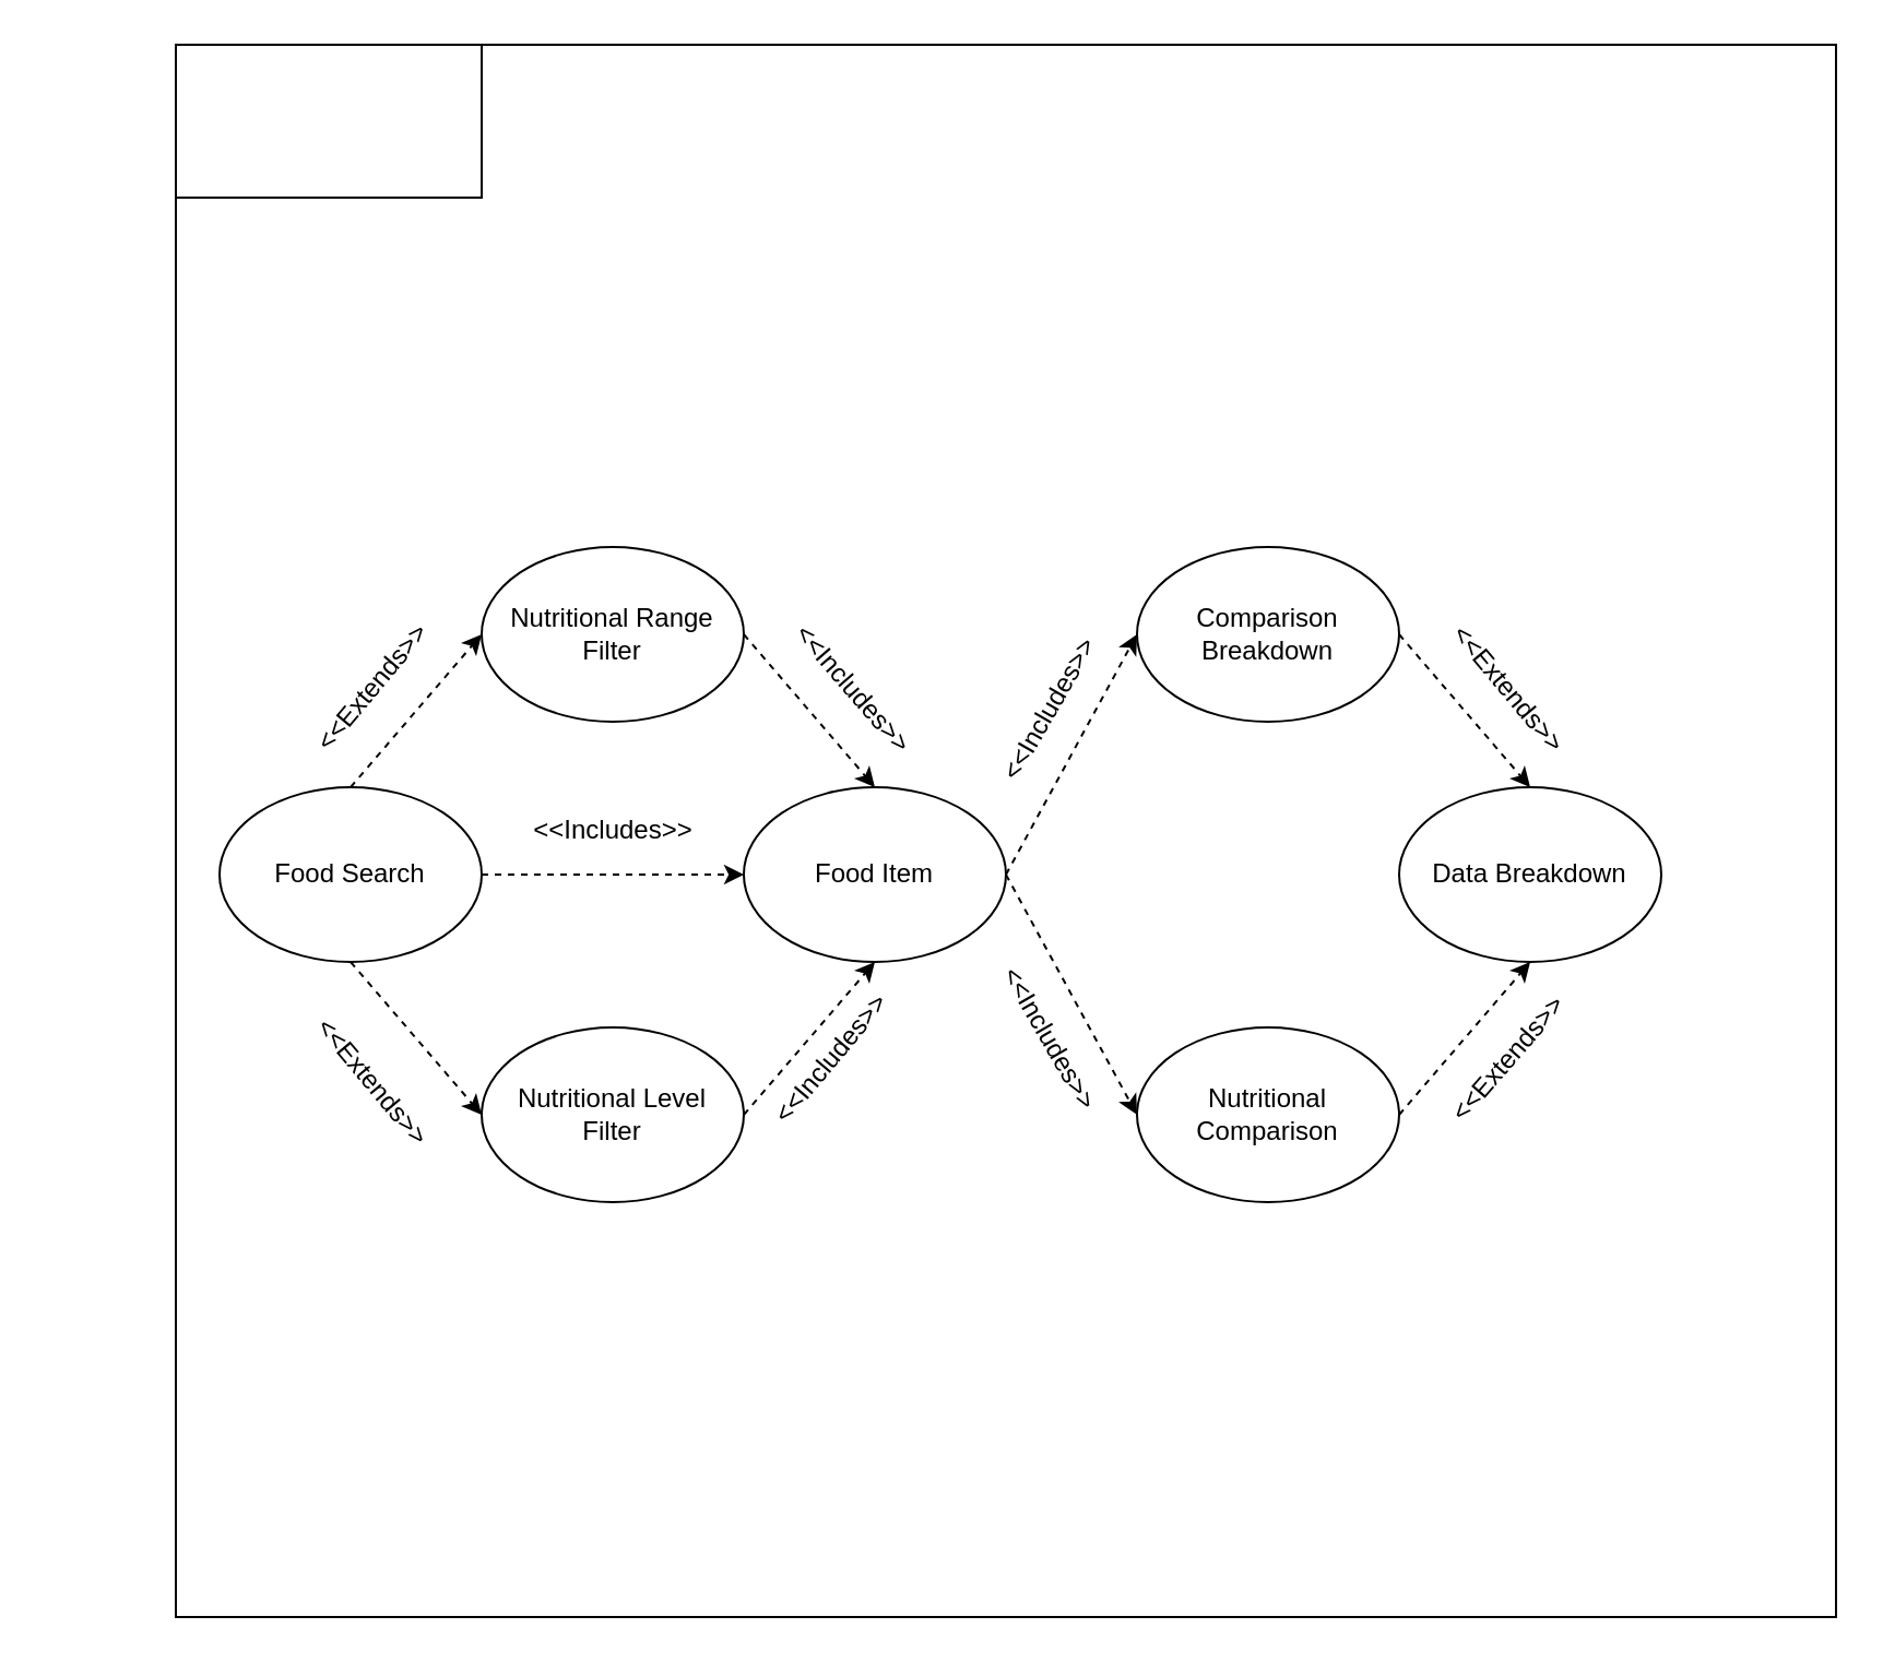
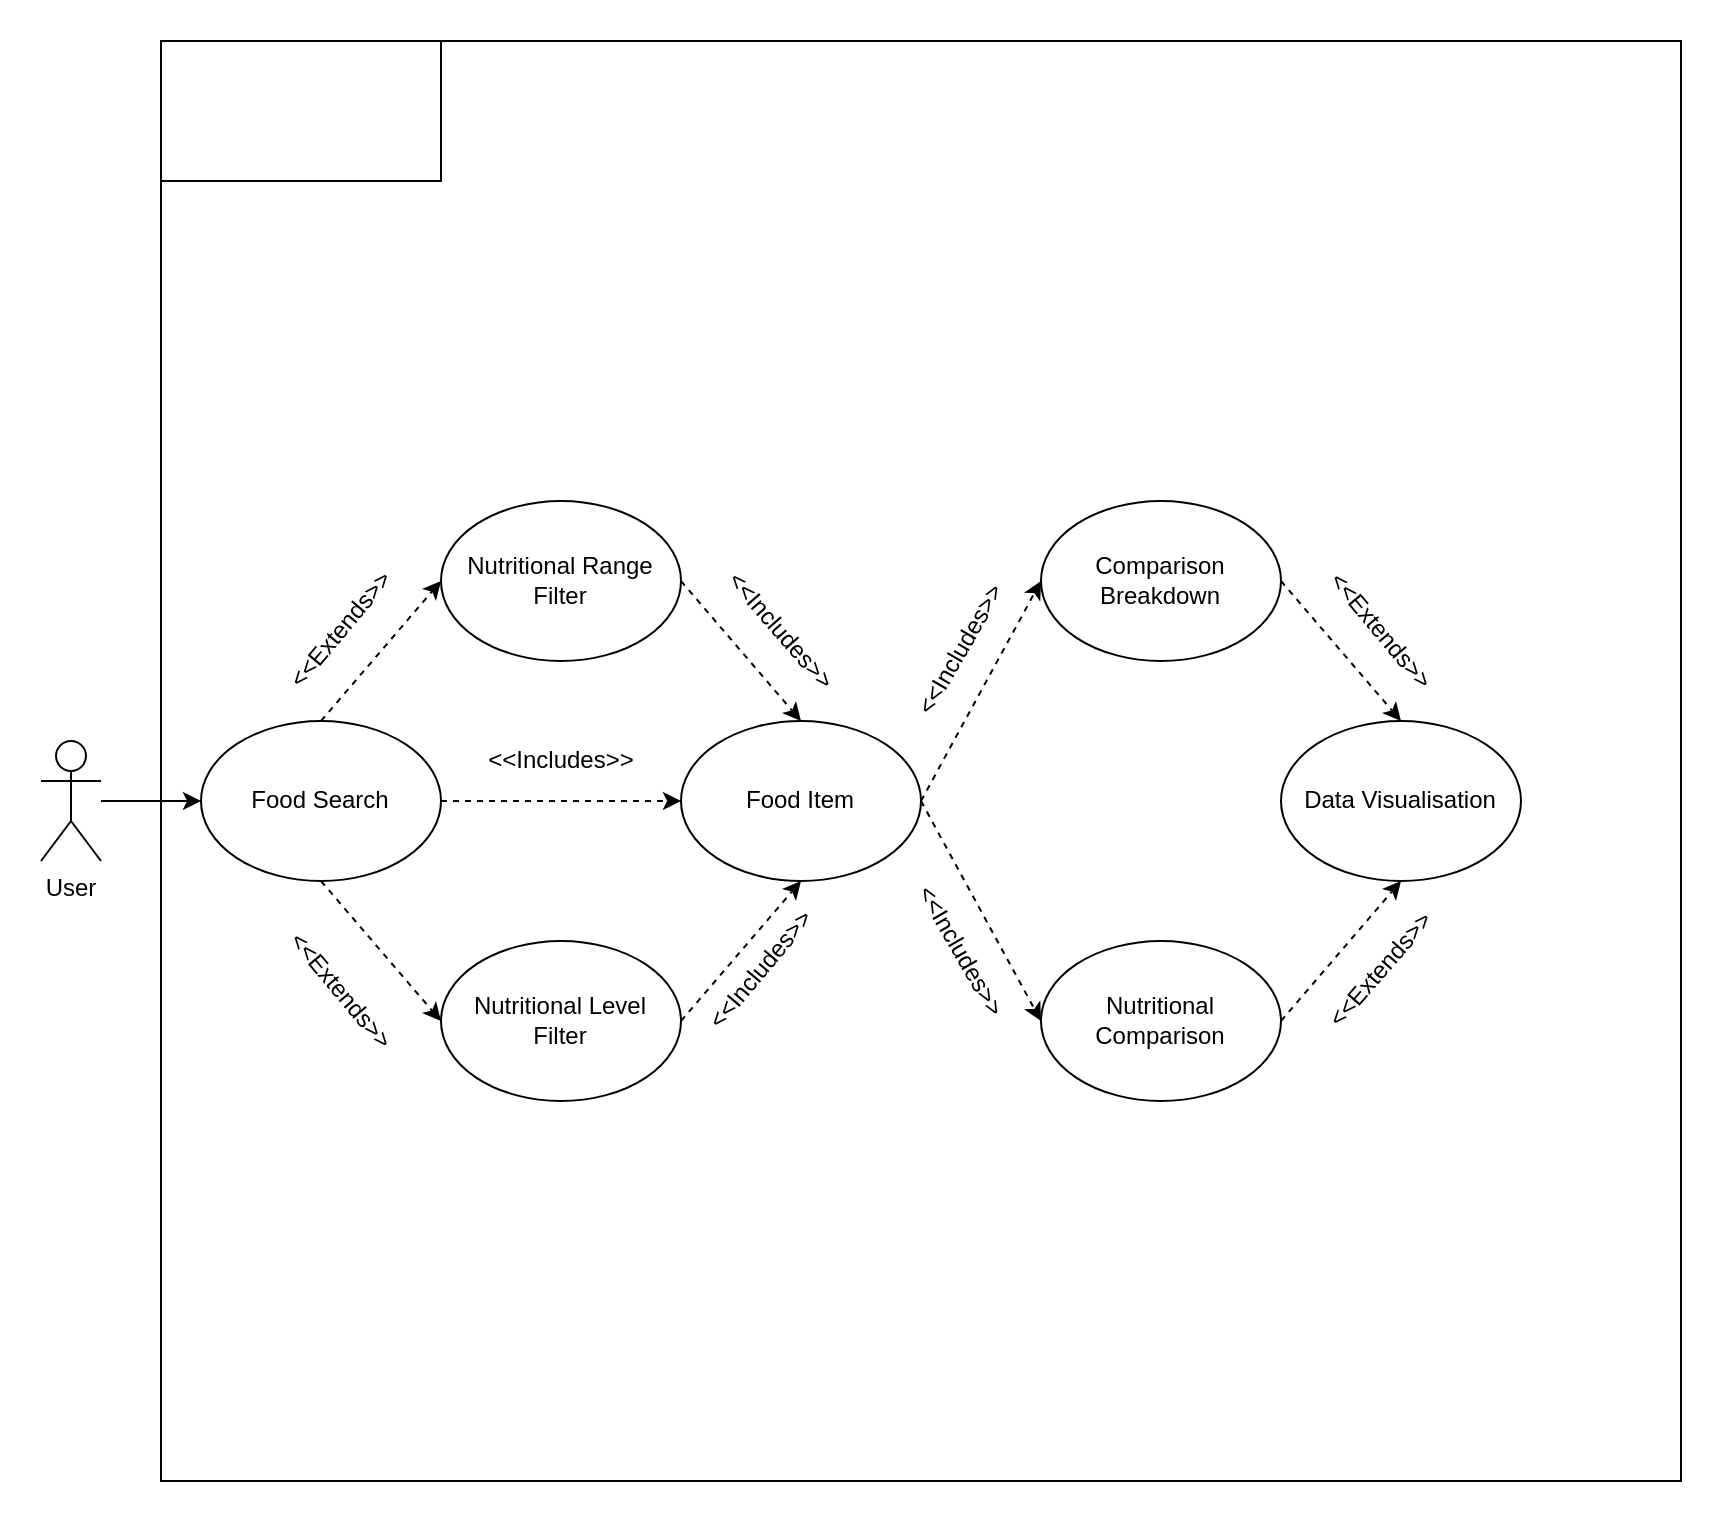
+ <mxCell id="3" value="&lt;div&gt;User&lt;/div&gt;&lt;div&gt;&lt;br&gt;&lt;/div&gt;" style="shape=umlActor;verticalLabelPosition=bottom;verticalAlign=top;html=1;outlineConnect=0;" vertex="1" parent="1"><mxGeometry x="20" y="370" width="30" height="60" as="geometry" /></mxCell>
+ <mxCell id="20" value="" style="endArrow=classic;html=1;rounded=0;entryX=0;entryY=0.5;entryDx=0;entryDy=0;" edge="1" parent="1" source="3" target="7"><mxGeometry width="50" height="50" relative="1" as="geometry"><mxPoint x="410" y="390" as="sourcePoint" /><mxPoint x="460" y="340" as="targetPoint" /></mxGeometry></mxCell>
- <mxCell id="19" value="Data Breakdown" style="ellipse;whiteSpace=wrap;html=1;" vertex="1" parent="1"><mxGeometry x="640" y="360" width="120" height="80" as="geometry" /></mxCell>
+ <mxCell id="19" value="Data Visualisation" style="ellipse;whiteSpace=wrap;html=1;" vertex="1" parent="1"><mxGeometry x="640" y="360" width="120" height="80" as="geometry" /></mxCell>
